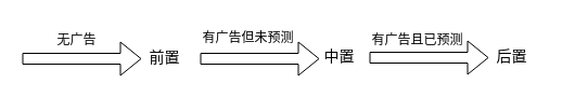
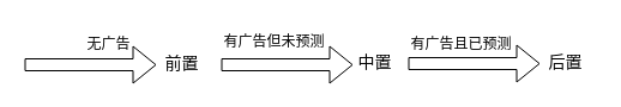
- <mxCell id="3" value="无广告" style="text;html=1;align=center;verticalAlign=middle;resizable=0;points=[];autosize=1;strokeColor=none;fillColor=none;" vertex="1" parent="1"><mxGeometry x="40" y="22" width="60" height="30" as="geometry" /></mxCell>
+ <mxCell id="3" value="无广告" style="text;html=1;align=center;verticalAlign=middle;resizable=0;points=[];autosize=1;strokeColor=none;fillColor=none;" vertex="1" parent="1"><mxGeometry x="60" y="22" width="60" height="30" as="geometry" /></mxCell>
